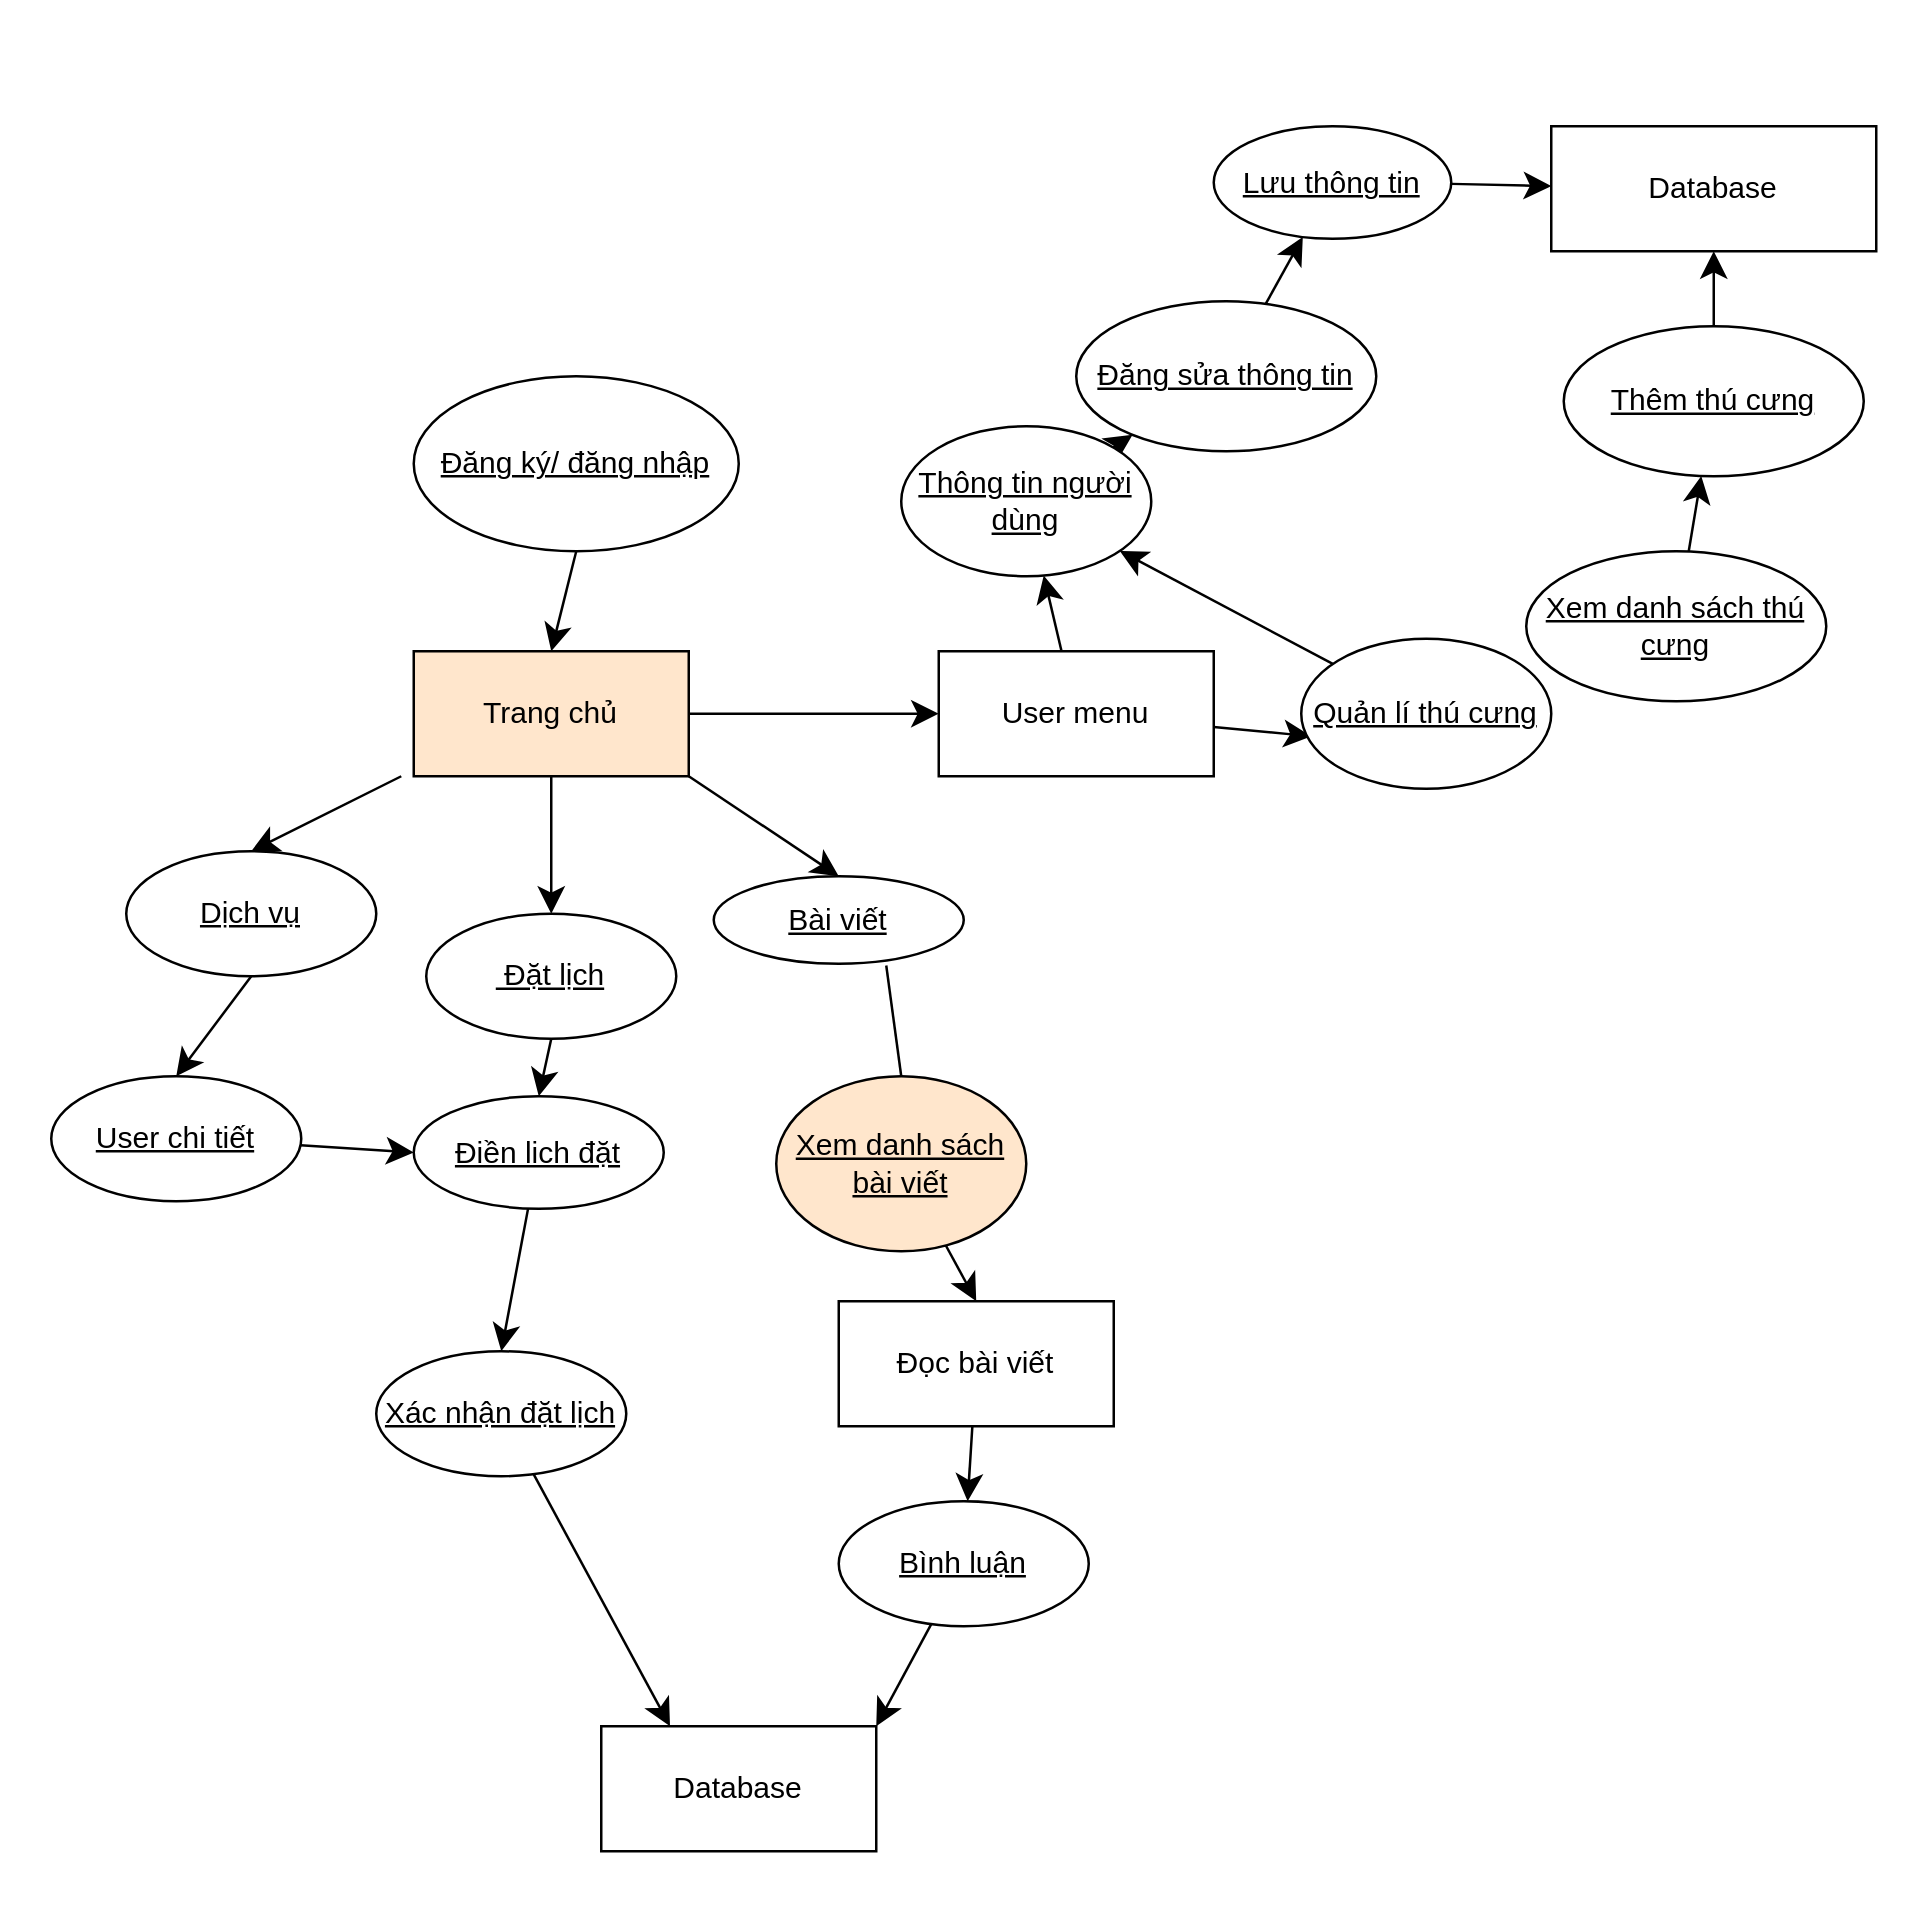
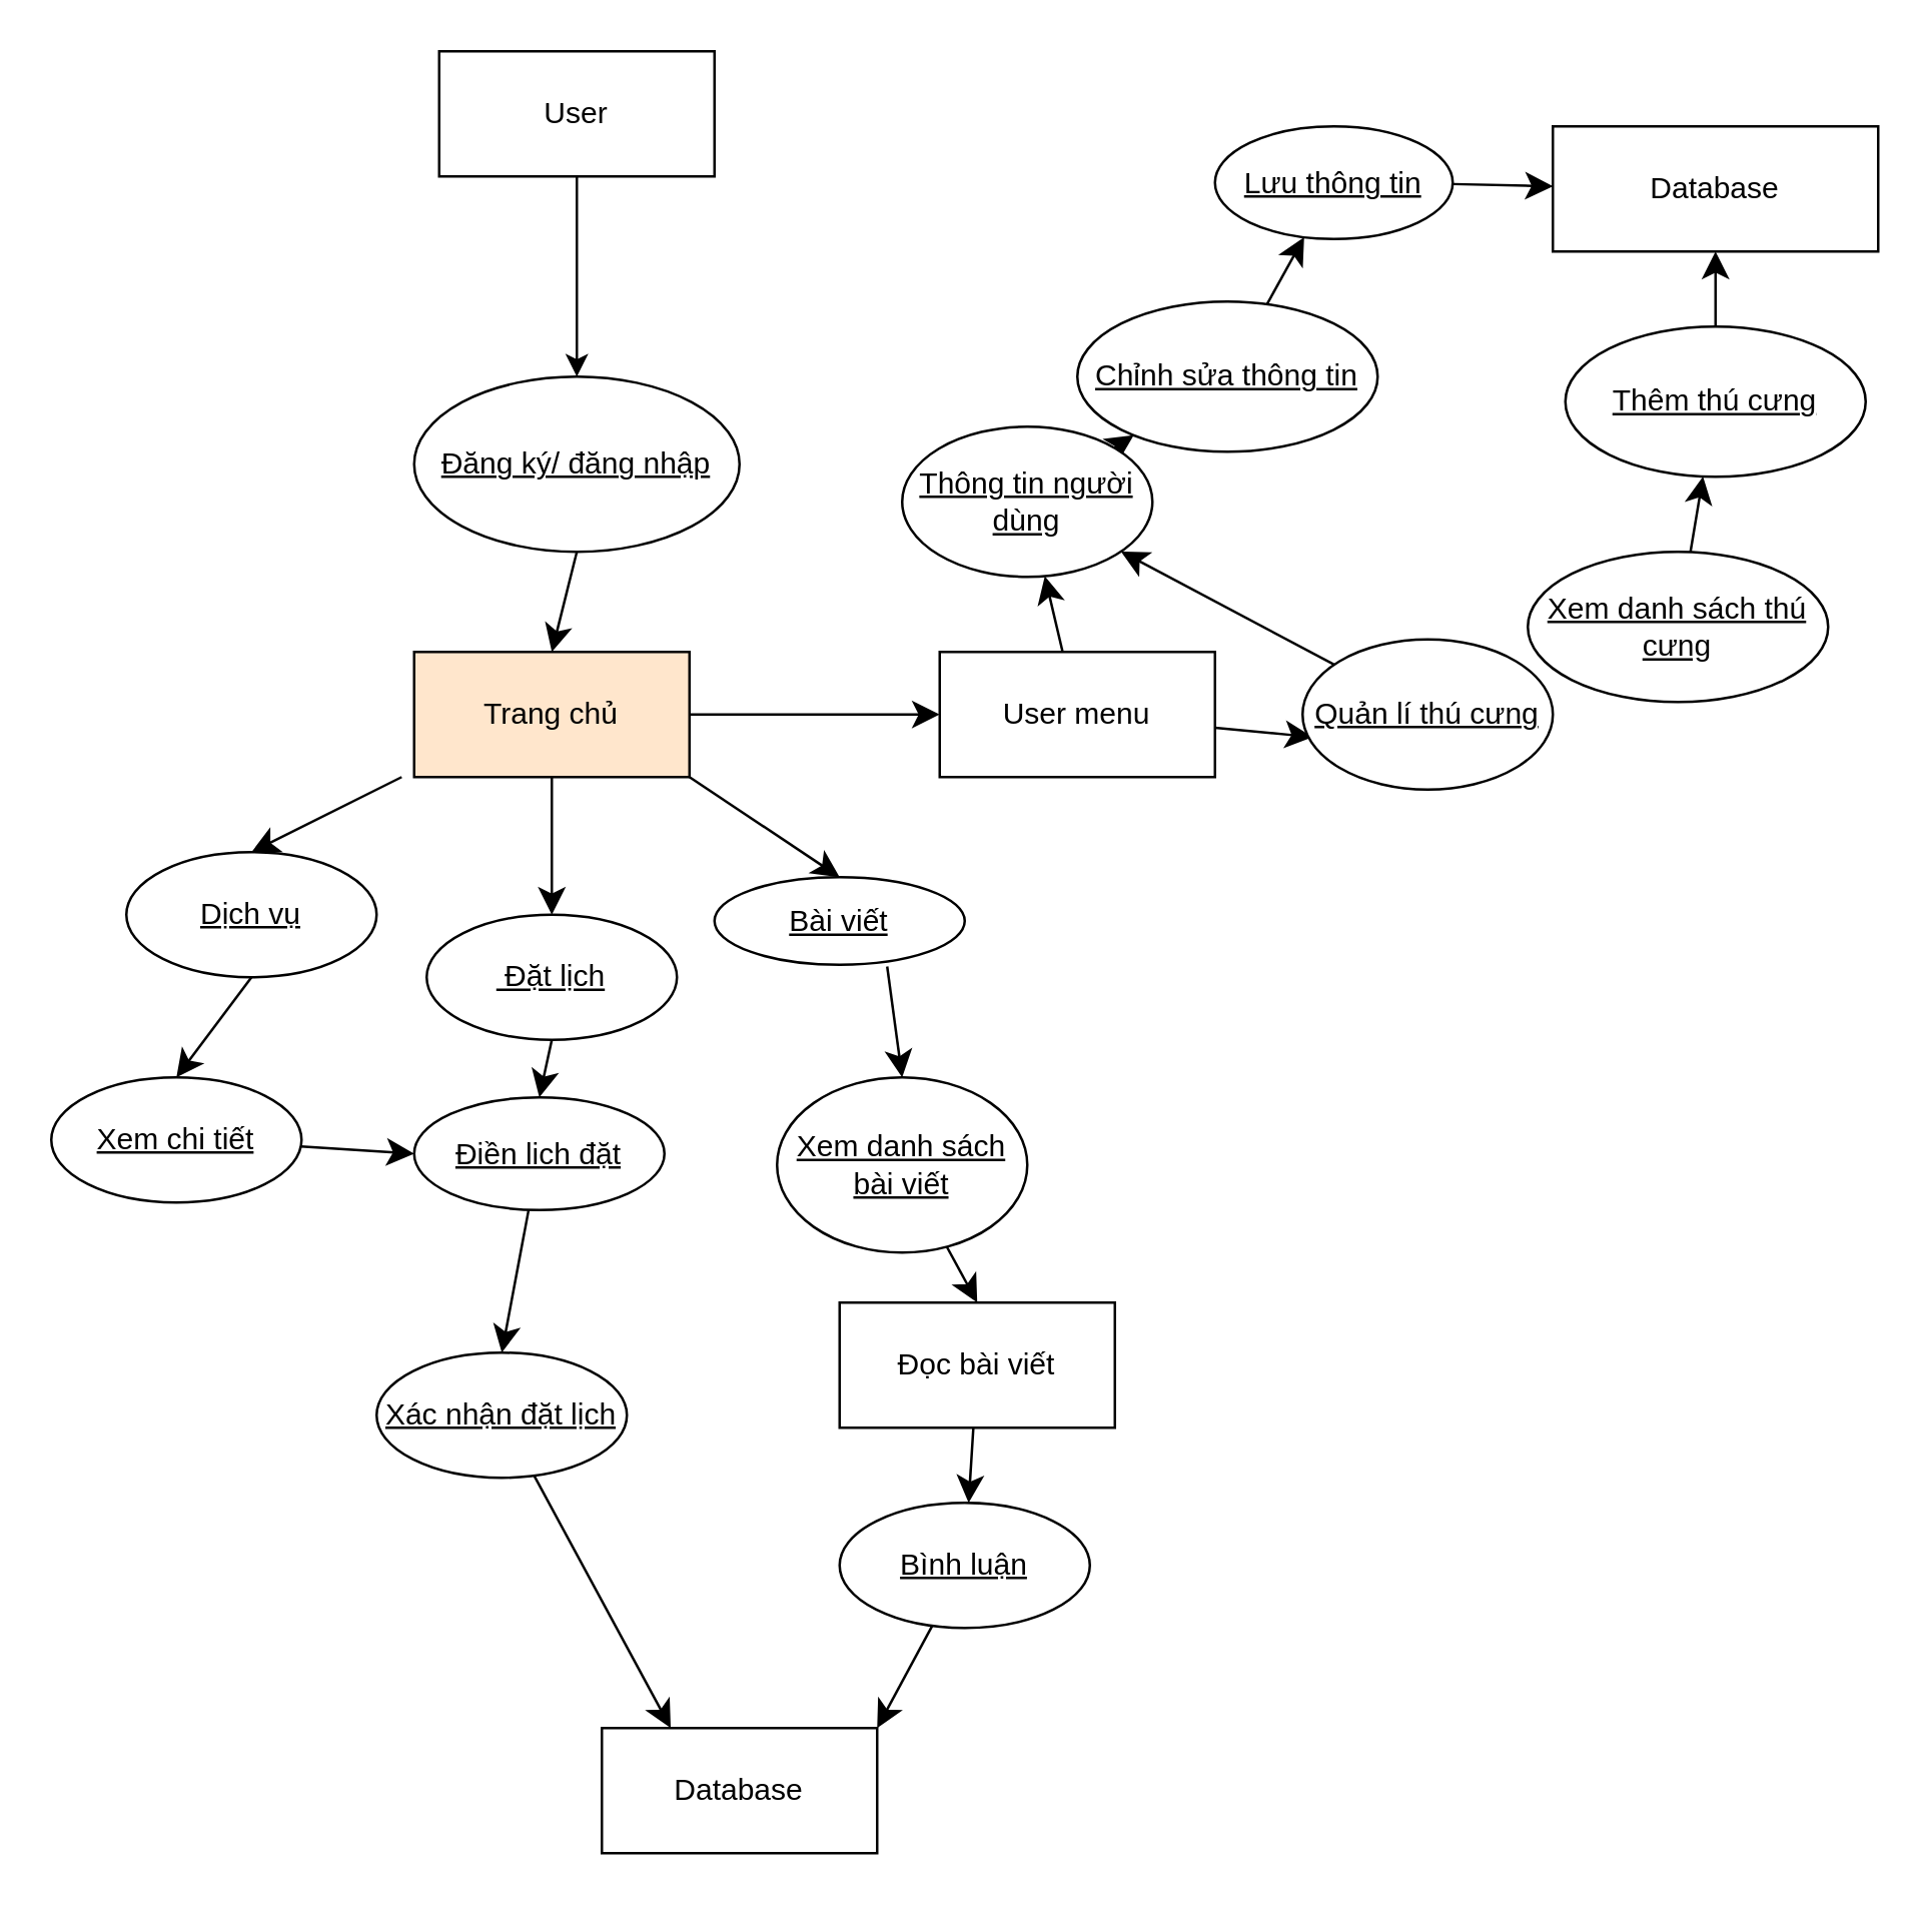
+ <mxCell id="3" value="User" style="html=1;whiteSpace=wrap;" parent="1" vertex="1"><mxGeometry x="175" y="20" width="110" height="50" as="geometry" /></mxCell>
+ <mxCell id="2" style="edgeStyle=orthogonalEdgeStyle;rounded=0;orthogonalLoop=1;jettySize=auto;html=1;exitX=0.5;exitY=1;exitDx=0;exitDy=0;entryX=0.5;entryY=0;entryDx=0;entryDy=0;" parent="1" source="3" target="5" edge="1"><mxGeometry relative="1" as="geometry" /></mxCell>
- <mxCell id="37" value="Đăng sửa thông tin" style="ellipse;whiteSpace=wrap;html=1;align=center;fontStyle=4;" parent="1" vertex="1"><mxGeometry x="430" y="120" width="120" height="60" as="geometry" /></mxCell>
+ <mxCell id="37" value="Chỉnh sửa thông tin" style="ellipse;whiteSpace=wrap;html=1;align=center;fontStyle=4;" parent="1" vertex="1"><mxGeometry x="430" y="120" width="120" height="60" as="geometry" /></mxCell>
- <mxCell id="15" style="edgeStyle=none;curved=1;rounded=0;orthogonalLoop=1;jettySize=auto;html=1;exitX=0.69;exitY=1.02;exitDx=0;exitDy=0;entryX=0.5;entryY=0;entryDx=0;entryDy=0;fontSize=12;startSize=8;endSize=8;exitPerimeter=0;endArrow=none;" parent="1" source="16" target="22" edge="1"><mxGeometry relative="1" as="geometry" /></mxCell>
+ <mxCell id="15" style="edgeStyle=none;curved=1;rounded=0;orthogonalLoop=1;jettySize=auto;html=1;exitX=0.69;exitY=1.02;exitDx=0;exitDy=0;entryX=0.5;entryY=0;entryDx=0;entryDy=0;fontSize=12;startSize=8;endSize=8;exitPerimeter=0;" parent="1" source="16" target="22" edge="1"><mxGeometry relative="1" as="geometry" /></mxCell>
- <mxCell id="18" value="User chi tiết" style="ellipse;whiteSpace=wrap;html=1;align=center;fontStyle=4;" parent="1" vertex="1"><mxGeometry x="20" y="430" width="100" height="50" as="geometry" /></mxCell>
+ <mxCell id="18" value="Xem chi tiết" style="ellipse;whiteSpace=wrap;html=1;align=center;fontStyle=4;" parent="1" vertex="1"><mxGeometry x="20" y="430" width="100" height="50" as="geometry" /></mxCell>
- <mxCell id="22" value="Xem danh sách bài viết" style="ellipse;whiteSpace=wrap;html=1;align=center;fontStyle=4;fillColor=#ffe6cc;" parent="1" vertex="1"><mxGeometry x="310" y="430" width="100" height="70" as="geometry" /></mxCell>
+ <mxCell id="22" value="Xem danh sách bài viết" style="ellipse;whiteSpace=wrap;html=1;align=center;fontStyle=4;" parent="1" vertex="1"><mxGeometry x="310" y="430" width="100" height="70" as="geometry" /></mxCell>
